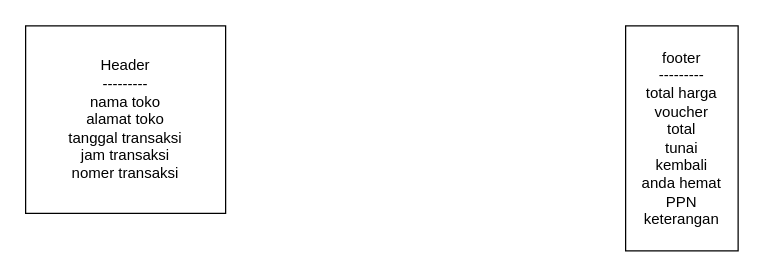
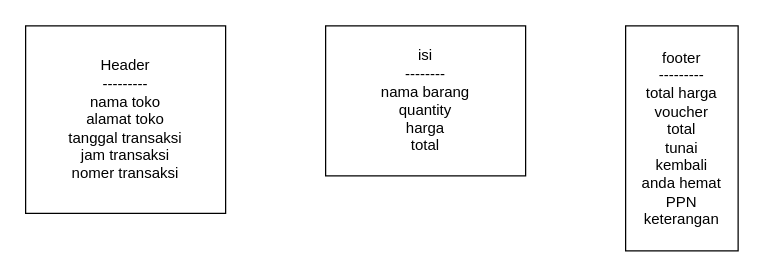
+ <mxCell id="3" value="isi&lt;br&gt;--------&lt;br&gt;nama barang&lt;br&gt;quantity&lt;br&gt;harga&lt;br&gt;total" style="rounded=0;whiteSpace=wrap;html=1;" parent="1" vertex="1"><mxGeometry x="260" y="20" width="160" height="120" as="geometry" /></mxCell>
